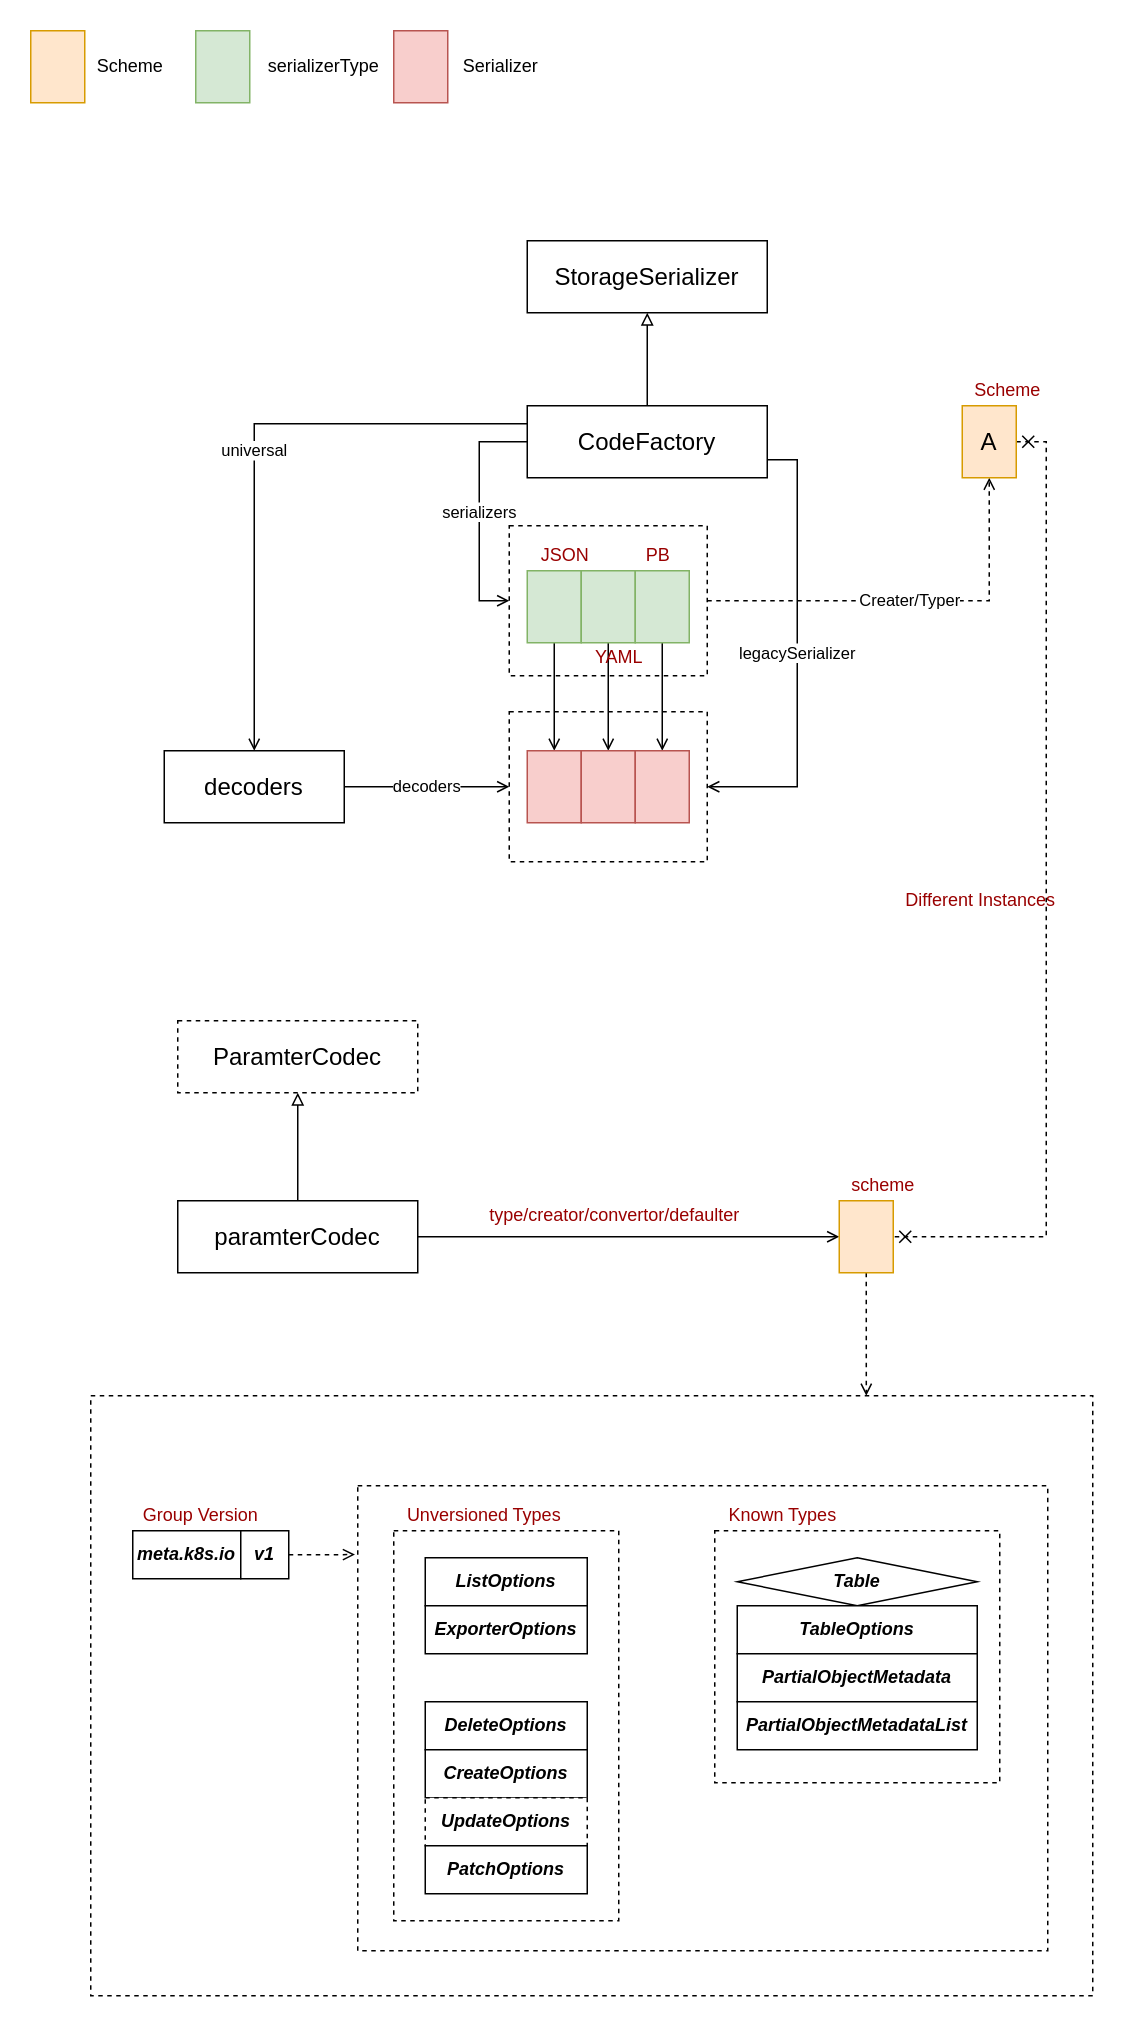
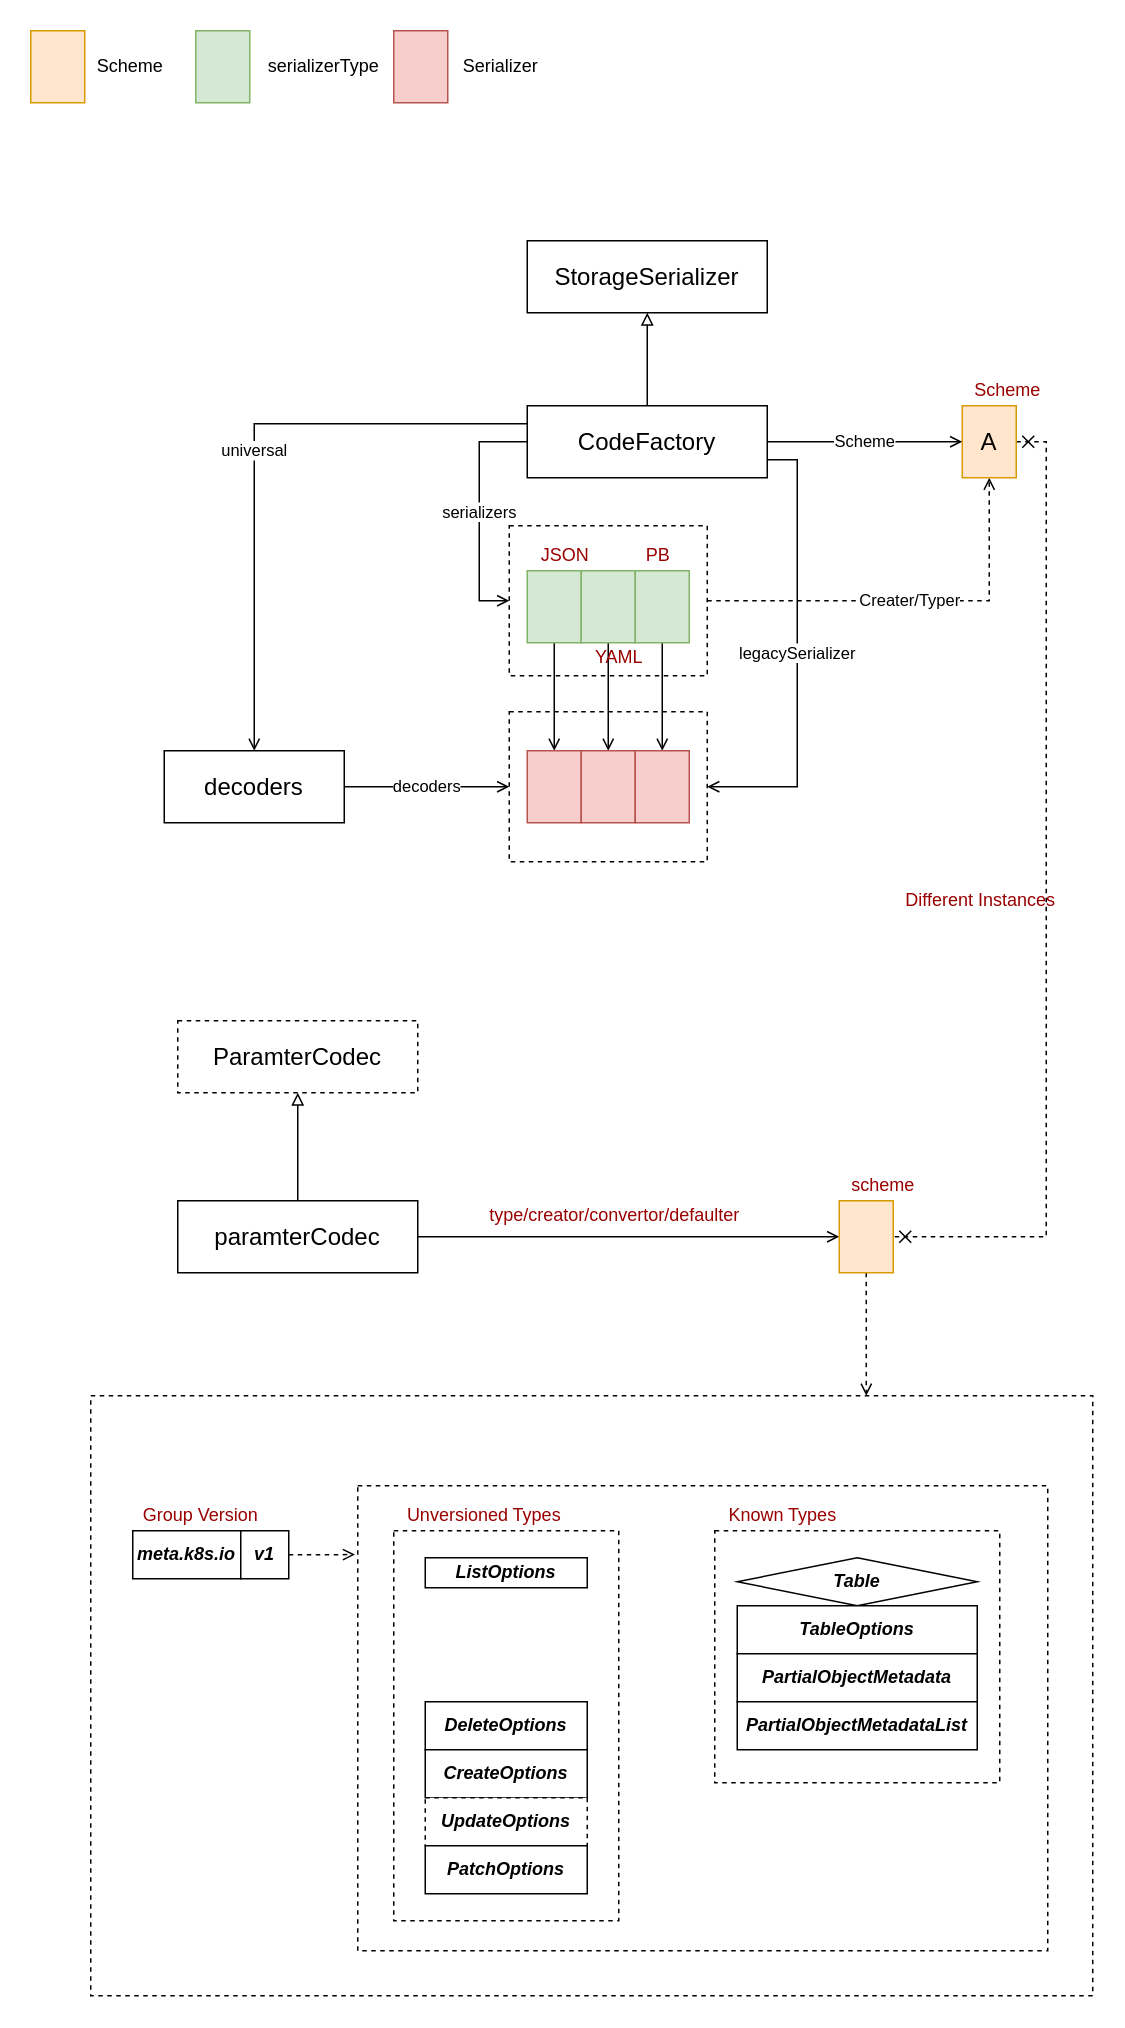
+ <mxCell id="13" value="Scheme" style="edgeStyle=orthogonalEdgeStyle;rounded=0;orthogonalLoop=1;jettySize=auto;html=1;exitX=1;exitY=0.5;exitDx=0;exitDy=0;endArrow=open;endFill=0;" parent="1" source="18" target="12" edge="1"><mxGeometry relative="1" as="geometry" /></mxCell>
- <mxCell id="49" value="ListOptions" style="rounded=0;whiteSpace=wrap;html=1;fontSize=12;fillColor=#ffffff;strokeColor=#000000;fontStyle=3" parent="1" vertex="1"><mxGeometry x="283" y="1038" width="108" height="32" as="geometry" /></mxCell>
+ <mxCell id="49" value="ListOptions" style="rounded=0;whiteSpace=wrap;html=1;fontSize=12;fillColor=#ffffff;strokeColor=#000000;fontStyle=3" parent="1" vertex="1"><mxGeometry x="283" y="1038" width="108" height="20" as="geometry" /></mxCell>
- <mxCell id="50" value="ExporterOptions" style="rounded=0;whiteSpace=wrap;html=1;fontSize=12;fillColor=#ffffff;strokeColor=#000000;fontStyle=3" parent="1" vertex="1"><mxGeometry x="283" y="1070" width="108" height="32" as="geometry" /></mxCell>
